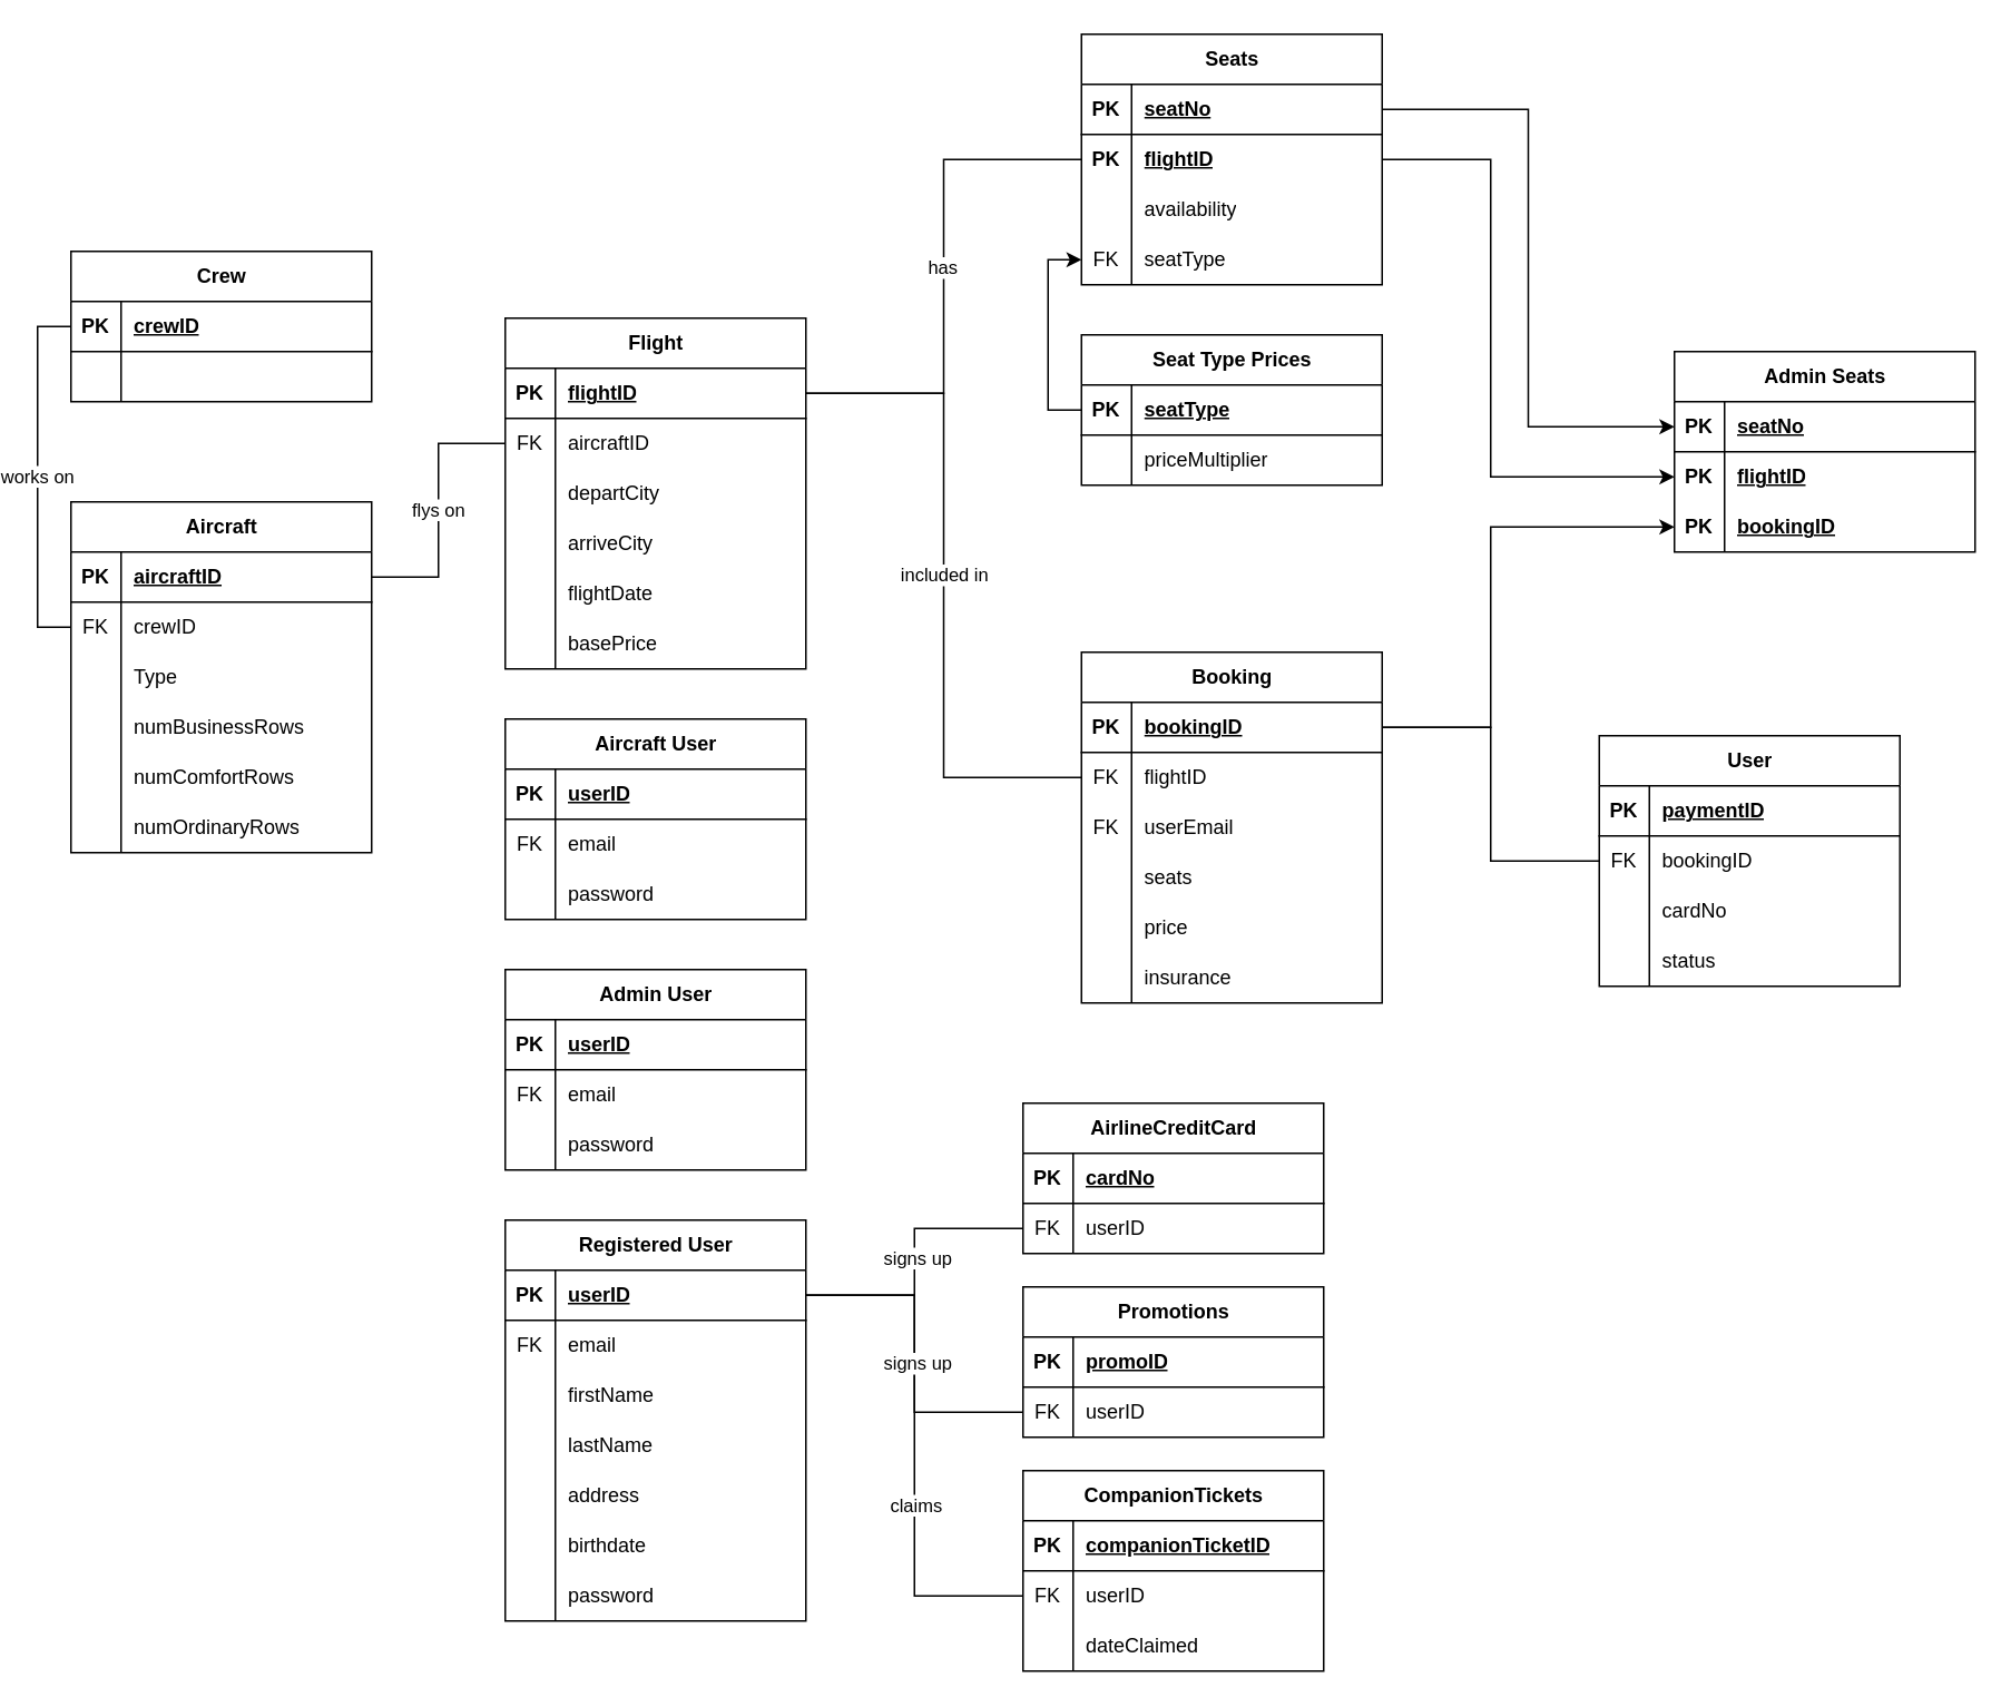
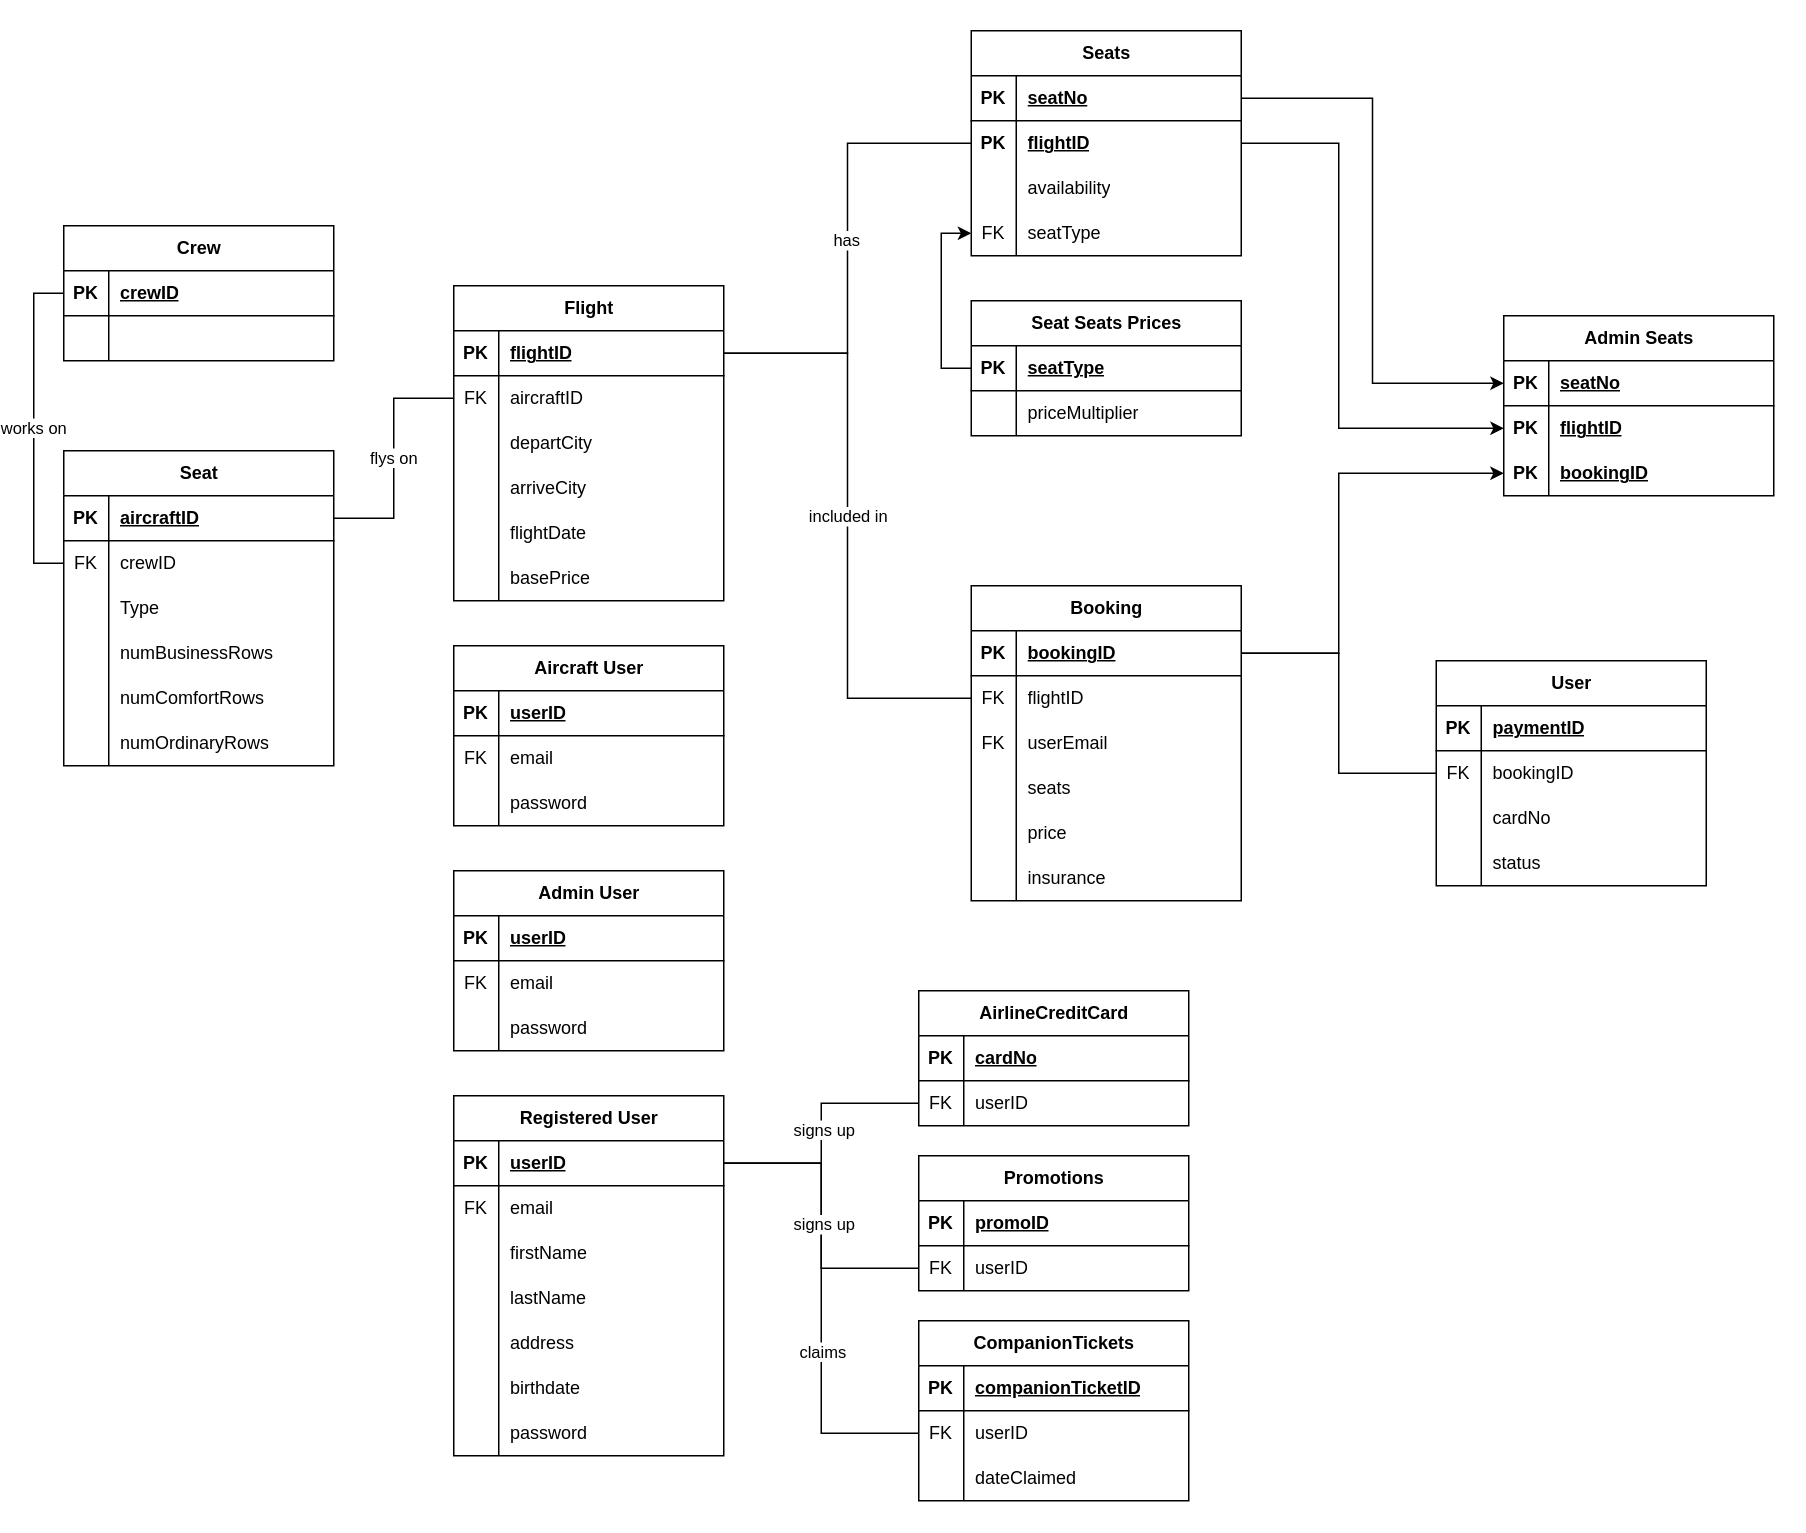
- <mxCell id="151" value="Seat Type Prices" style="shape=table;startSize=30;container=1;collapsible=1;childLayout=tableLayout;fixedRows=1;rowLines=0;fontStyle=1;align=center;resizeLast=1;html=1;" parent="1" vertex="1"><mxGeometry x="625" y="200" width="180" height="90" as="geometry" /></mxCell>
+ <mxCell id="151" value="Seat Seats Prices" style="shape=table;startSize=30;container=1;collapsible=1;childLayout=tableLayout;fixedRows=1;rowLines=0;fontStyle=1;align=center;resizeLast=1;html=1;" parent="1" vertex="1"><mxGeometry x="625" y="200" width="180" height="90" as="geometry" /></mxCell>
- <mxCell id="99" value="Aircraft" style="shape=table;startSize=30;container=1;collapsible=1;childLayout=tableLayout;fixedRows=1;rowLines=0;fontStyle=1;align=center;resizeLast=1;html=1;" parent="1" vertex="1"><mxGeometry x="20" y="300" width="180" height="210" as="geometry" /></mxCell>
+ <mxCell id="99" value="Seat" style="shape=table;startSize=30;container=1;collapsible=1;childLayout=tableLayout;fixedRows=1;rowLines=0;fontStyle=1;align=center;resizeLast=1;html=1;" parent="1" vertex="1"><mxGeometry x="20" y="300" width="180" height="210" as="geometry" /></mxCell>
